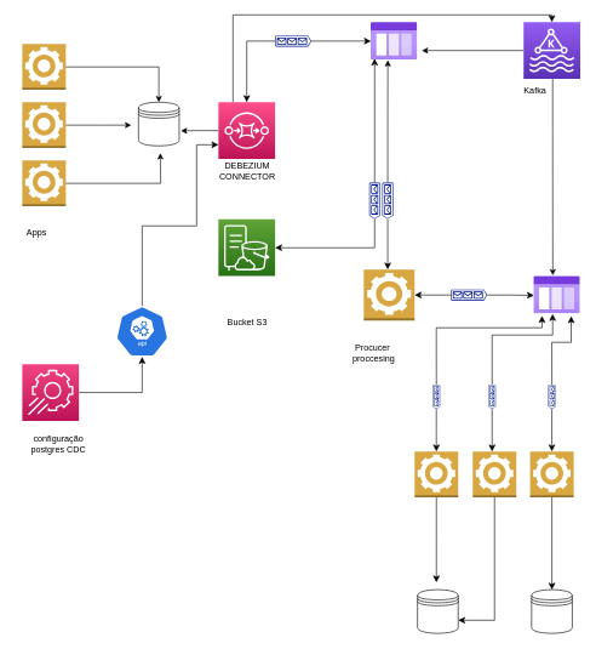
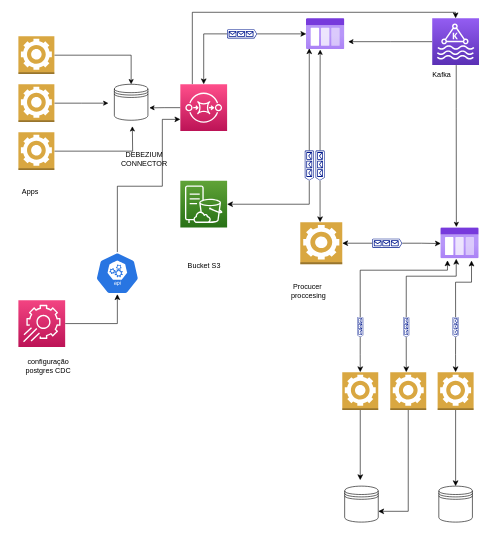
- <mxCell id="45" value="DEBEZIUM&lt;br&gt;CONNECTOR" style="text;html=1;strokeColor=none;fillColor=none;align=center;verticalAlign=middle;whiteSpace=wrap;rounded=0;" vertex="1" parent="1"><mxGeometry x="300" y="220" width="80" height="30" as="geometry" /></mxCell>
+ <mxCell id="45" value="DEBEZIUM&lt;br&gt;CONNECTOR" style="text;html=1;strokeColor=none;fillColor=none;align=center;verticalAlign=middle;whiteSpace=wrap;rounded=0;" vertex="1" parent="1"><mxGeometry x="200" y="250" width="80" height="30" as="geometry" /></mxCell>
